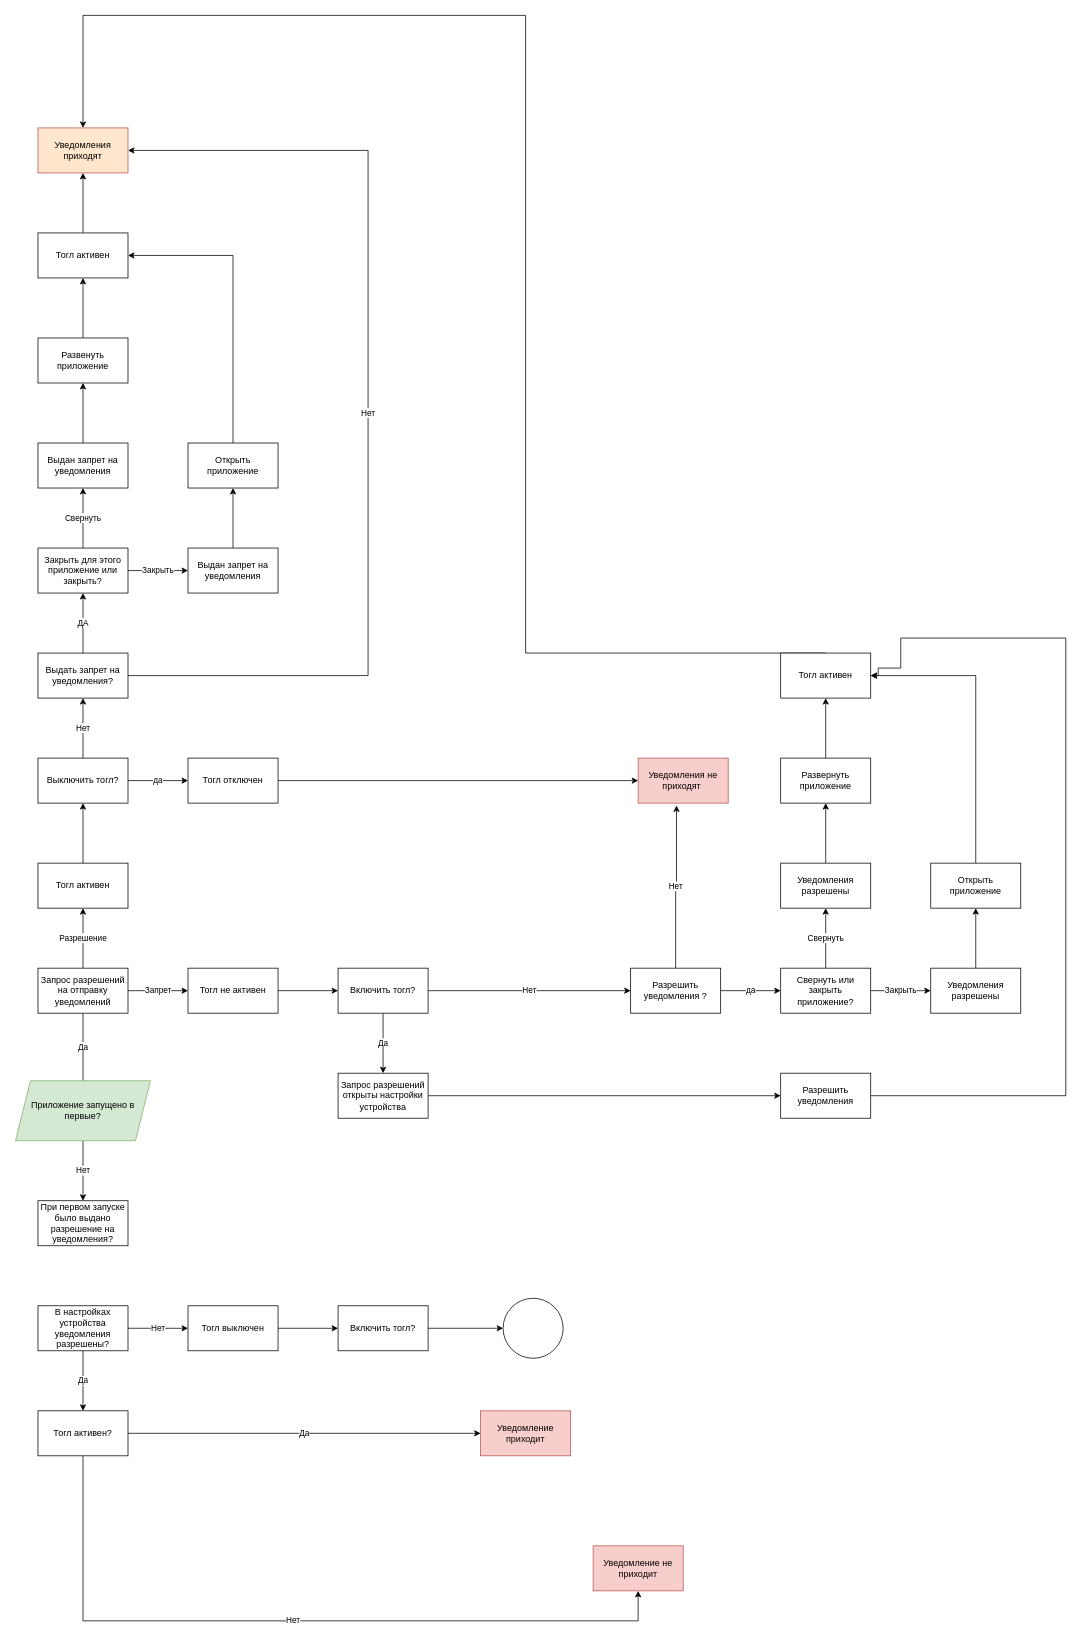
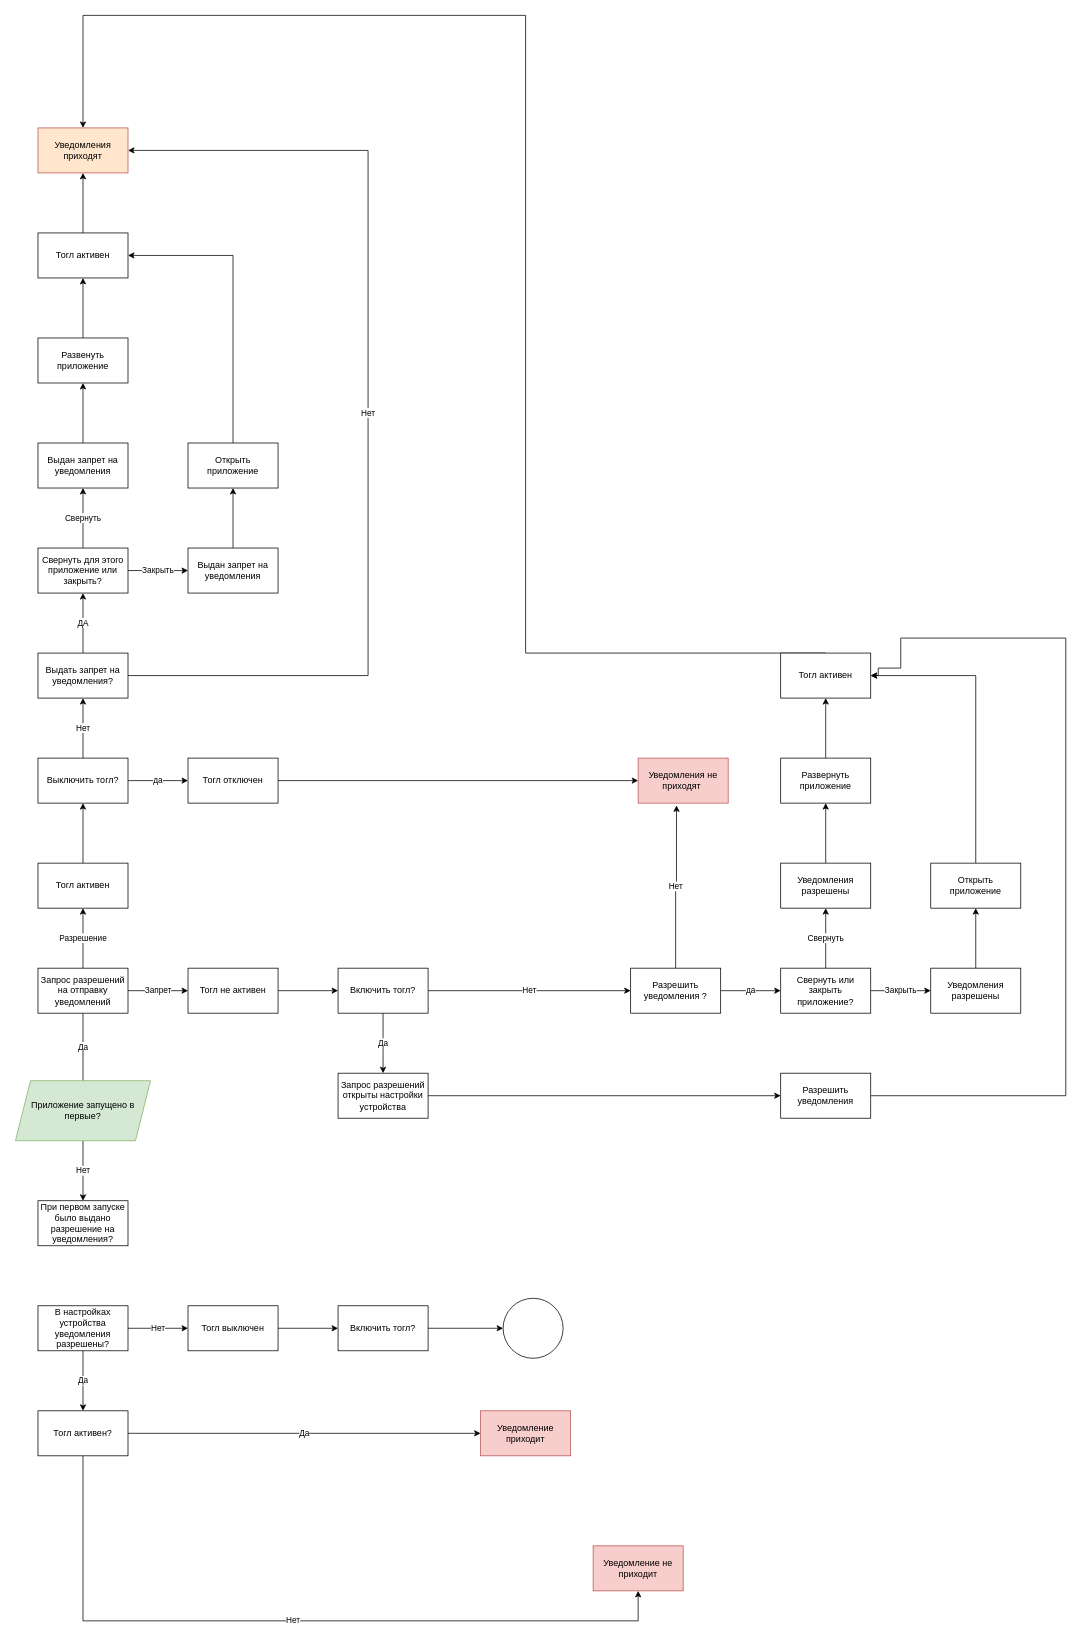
- <mxCell id="31" value="Закрыть для этого приложение или закрыть?" style="whiteSpace=wrap;html=1;" parent="1" vertex="1"><mxGeometry x="50" y="730" width="120" height="60" as="geometry" /></mxCell>
+ <mxCell id="31" value="Свернуть для этого приложение или закрыть?" style="whiteSpace=wrap;html=1;" parent="1" vertex="1"><mxGeometry x="50" y="730" width="120" height="60" as="geometry" /></mxCell>
